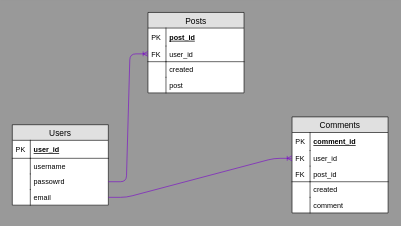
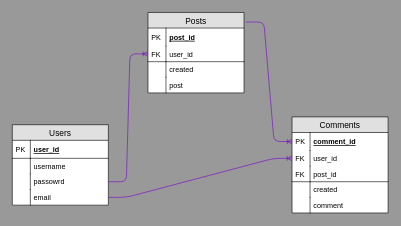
+ <mxCell id="33" value="" style="edgeStyle=entityRelationEdgeStyle;fontSize=12;html=1;endArrow=ERoneToMany;exitX=1.019;exitY=0.119;exitDx=0;exitDy=0;exitPerimeter=0;fillColor=#aa00ff;strokeColor=#7700CC;entryX=0;entryY=0.5;entryDx=0;entryDy=0;" parent="1" source="11" target="21" edge="1"><mxGeometry width="100" height="100" relative="1" as="geometry"><mxPoint x="514" y="-139" as="sourcePoint" /><mxPoint x="543" y="76" as="targetPoint" /></mxGeometry></mxCell>
